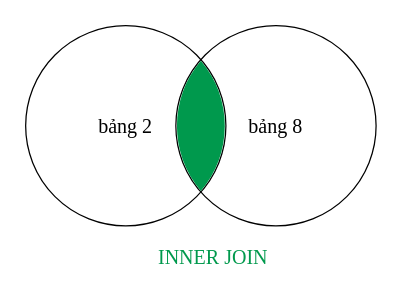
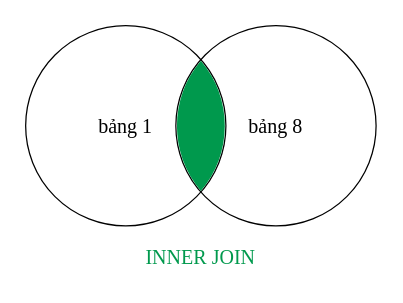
- <mxCell id="2" value="bảng 2" style="ellipse;whiteSpace=wrap;html=1;aspect=fixed;fillColor=none;fontFamily=Aptos;fontSize=16;" vertex="1" parent="1"><mxGeometry x="20" y="20" width="160" height="160" as="geometry" /></mxCell>
+ <mxCell id="2" value="bảng 1" style="ellipse;whiteSpace=wrap;html=1;aspect=fixed;fillColor=none;fontFamily=Aptos;fontSize=16;" vertex="1" parent="1"><mxGeometry x="20" y="20" width="160" height="160" as="geometry" /></mxCell>
- <mxCell id="4" value="INNER JOIN" style="text;html=1;align=center;verticalAlign=middle;whiteSpace=wrap;rounded=0;fontFamily=Aptos;fontSize=16;fontColor=#00994D;" vertex="1" parent="1"><mxGeometry x="110" y="190" width="120" height="30" as="geometry" /></mxCell>
+ <mxCell id="4" value="INNER JOIN" style="text;html=1;align=center;verticalAlign=middle;whiteSpace=wrap;rounded=0;fontFamily=Aptos;fontSize=16;fontColor=#00994D;" vertex="1" parent="1"><mxGeometry x="100" y="190" width="120" height="30" as="geometry" /></mxCell>
